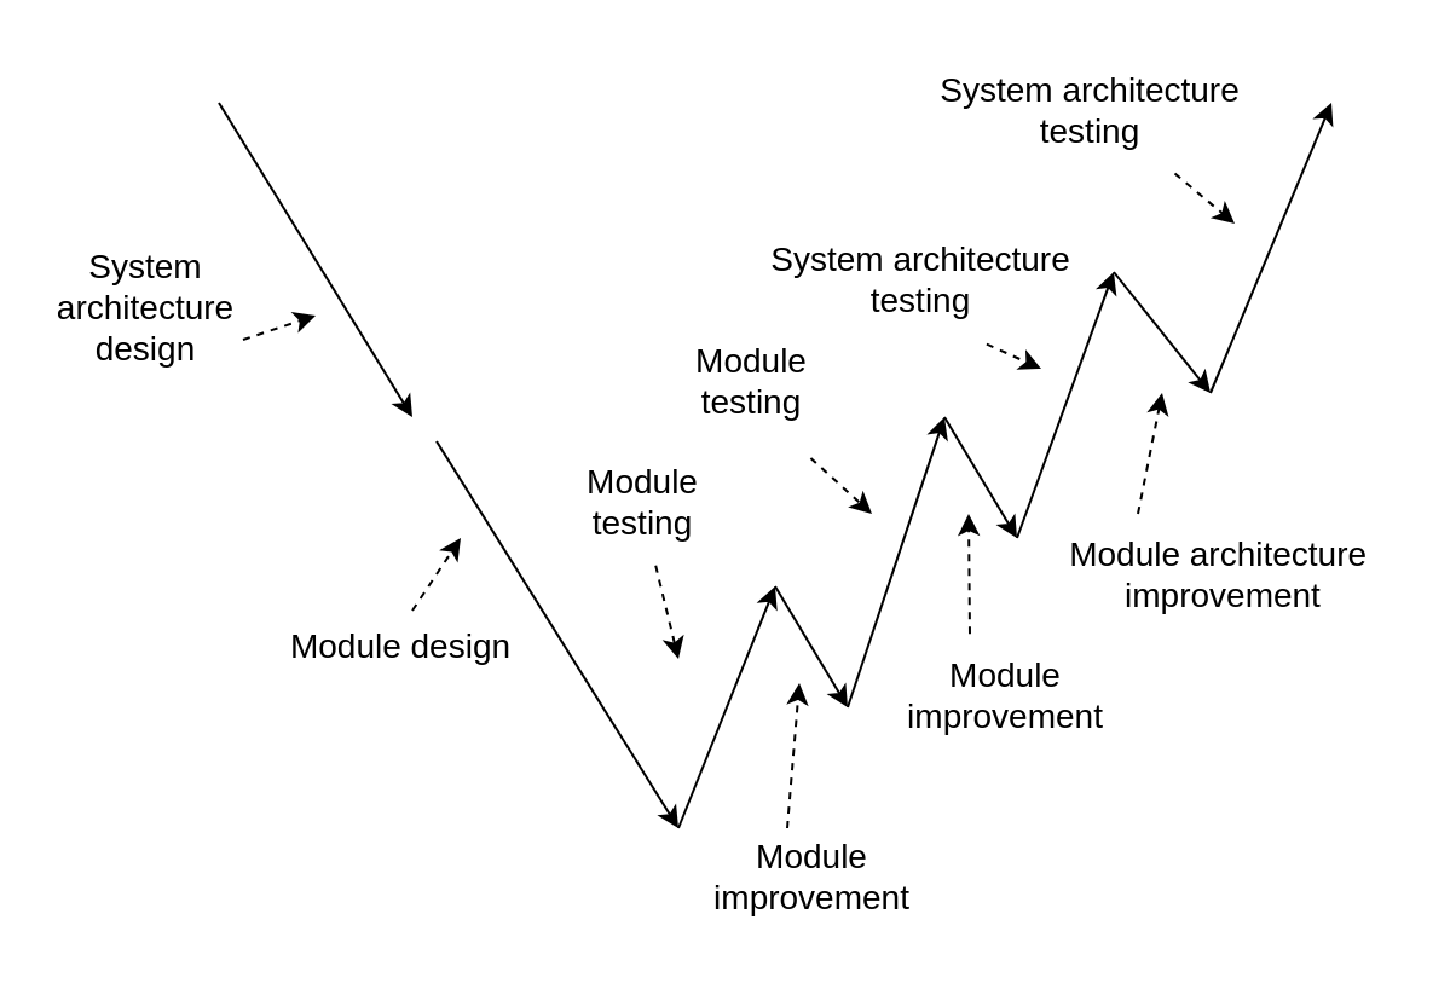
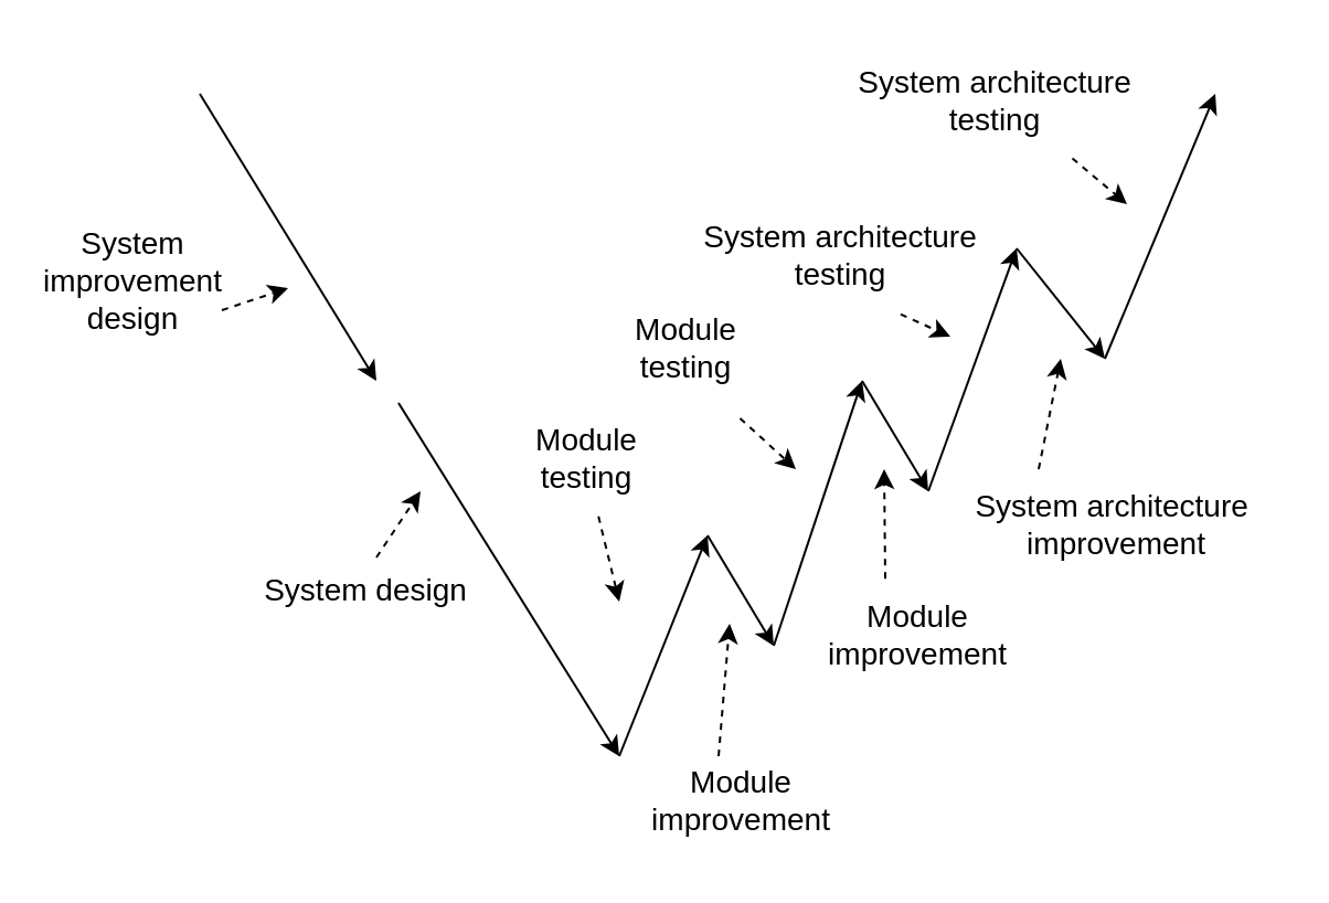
- <mxCell id="9" value="&lt;font style=&quot;font-size: 14px;&quot;&gt;System architecture design&lt;/font&gt;" style="text;html=1;align=center;verticalAlign=middle;whiteSpace=wrap;rounded=0;strokeColor=none;" vertex="1" parent="1"><mxGeometry x="20" y="102" width="80" height="50" as="geometry" /></mxCell>
+ <mxCell id="9" value="&lt;font style=&quot;font-size: 14px;&quot;&gt;System improvement design&lt;/font&gt;" style="text;html=1;align=center;verticalAlign=middle;whiteSpace=wrap;rounded=0;strokeColor=none;" vertex="1" parent="1"><mxGeometry x="20" y="102" width="80" height="50" as="geometry" /></mxCell>
- <mxCell id="18" value="&lt;font style=&quot;font-size: 14px;&quot;&gt;Module architecture&amp;nbsp;&lt;br&gt;improvement&lt;/font&gt;" style="text;html=1;align=center;verticalAlign=middle;resizable=0;points=[];autosize=1;strokeColor=none;fillColor=none;" vertex="1" parent="1"><mxGeometry x="430" y="212" width="150" height="50" as="geometry" /></mxCell>
+ <mxCell id="18" value="&lt;font style=&quot;font-size: 14px;&quot;&gt;System architecture&amp;nbsp;&lt;br&gt;improvement&lt;/font&gt;" style="text;html=1;align=center;verticalAlign=middle;resizable=0;points=[];autosize=1;strokeColor=none;fillColor=none;" vertex="1" parent="1"><mxGeometry x="430" y="212" width="150" height="50" as="geometry" /></mxCell>
- <mxCell id="12" value="&lt;font style=&quot;font-size: 14px;&quot;&gt;Module design&lt;/font&gt;" style="text;html=1;align=center;verticalAlign=middle;resizable=0;points=[];autosize=1;strokeColor=none;fillColor=none;" vertex="1" parent="1"><mxGeometry x="110" y="252" width="110" height="30" as="geometry" /></mxCell>
+ <mxCell id="12" value="&lt;font style=&quot;font-size: 14px;&quot;&gt;System design&lt;/font&gt;" style="text;html=1;align=center;verticalAlign=middle;resizable=0;points=[];autosize=1;strokeColor=none;fillColor=none;" vertex="1" parent="1"><mxGeometry x="110" y="252" width="110" height="30" as="geometry" /></mxCell>
